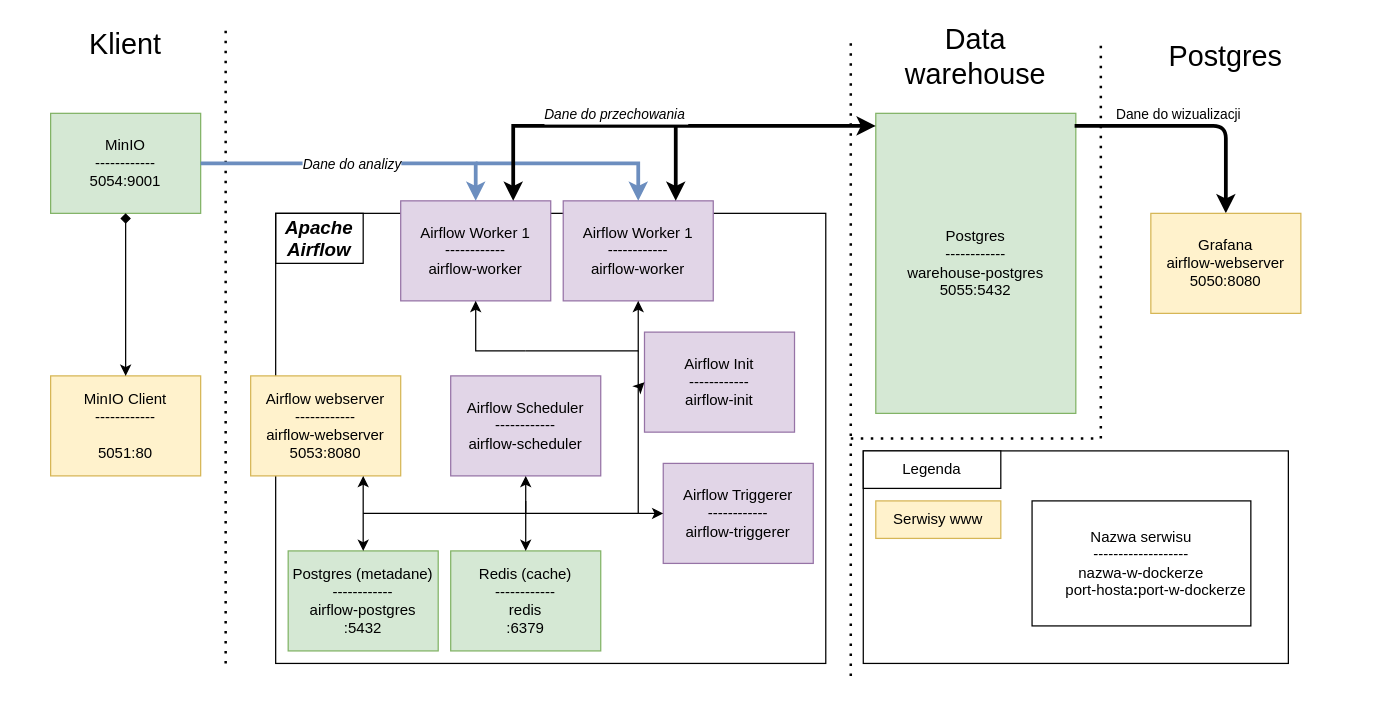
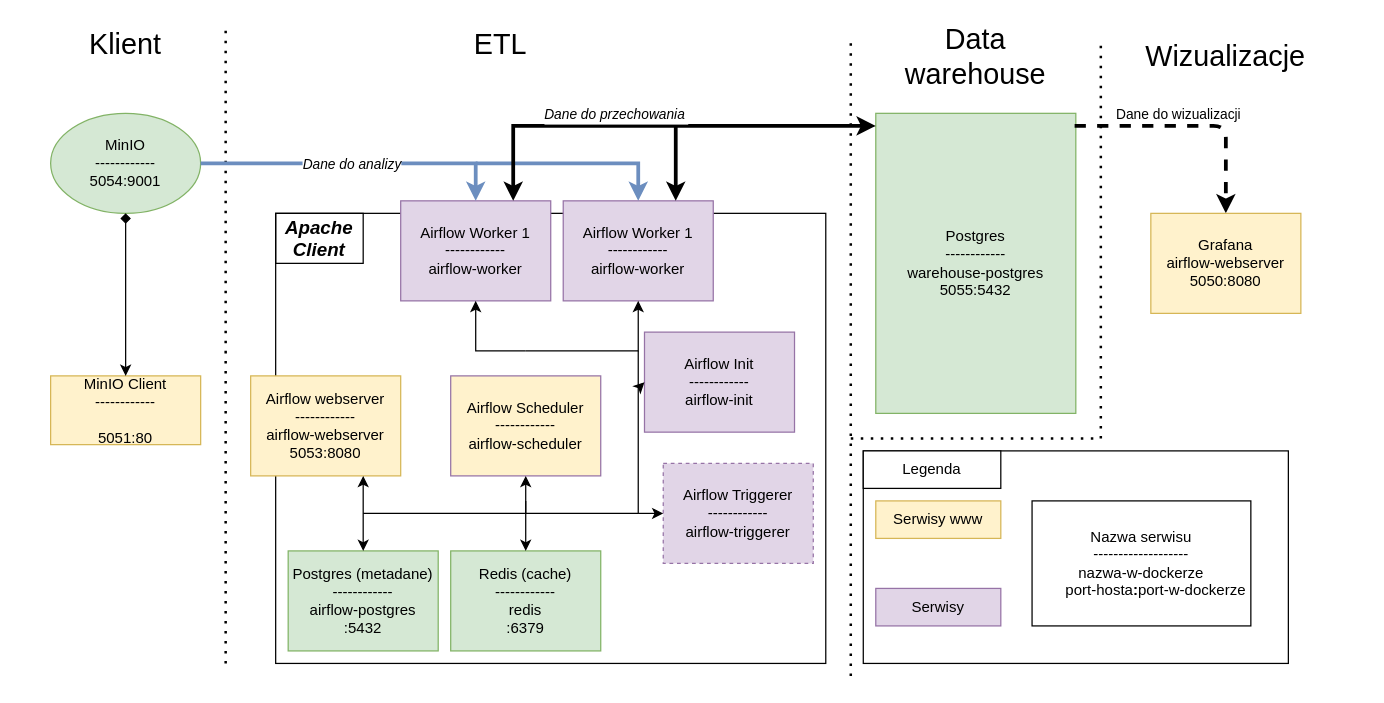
+ <mxCell id="8" value="ETL" style="text;html=1;strokeColor=none;fillColor=none;align=center;verticalAlign=middle;whiteSpace=wrap;rounded=0;fontSize=23;" parent="1" vertex="1"><mxGeometry x="295" y="20" width="210" height="30" as="geometry" /></mxCell>
- <mxCell id="32" value="Postgres" style="text;html=1;strokeColor=none;fillColor=none;align=center;verticalAlign=middle;whiteSpace=wrap;rounded=0;fontSize=23;" parent="1" vertex="1"><mxGeometry x="875" y="30" width="210" height="30" as="geometry" /></mxCell>
+ <mxCell id="32" value="Wizualizacje" style="text;html=1;strokeColor=none;fillColor=none;align=center;verticalAlign=middle;whiteSpace=wrap;rounded=0;fontSize=23;" parent="1" vertex="1"><mxGeometry x="875" y="30" width="210" height="30" as="geometry" /></mxCell>
- <mxCell id="38" value="" style="endArrow=classic;startArrow=none;html=1;rounded=1;fontSize=11;fontColor=default;strokeWidth=3;exitX=0.994;exitY=0.042;exitDx=0;exitDy=0;exitPerimeter=0;startFill=0;entryX=0.5;entryY=0;entryDx=0;entryDy=0;" parent="1" source="26" target="40" edge="1"><mxGeometry width="50" height="50" relative="1" as="geometry"><mxPoint x="970" y="140" as="sourcePoint" /><mxPoint x="960" y="100" as="targetPoint" /><Array as="points"><mxPoint x="980" y="100" /></Array></mxGeometry></mxCell>
+ <mxCell id="38" value="" style="endArrow=classic;startArrow=none;html=1;rounded=1;fontSize=11;fontColor=default;strokeWidth=3;exitX=0.994;exitY=0.042;exitDx=0;exitDy=0;exitPerimeter=0;startFill=0;entryX=0.5;entryY=0;entryDx=0;entryDy=0;dashed=1;" parent="1" source="26" target="40" edge="1"><mxGeometry width="50" height="50" relative="1" as="geometry"><mxPoint x="970" y="140" as="sourcePoint" /><mxPoint x="960" y="100" as="targetPoint" /><Array as="points"><mxPoint x="980" y="100" /></Array></mxGeometry></mxCell>
- <mxCell id="3" value="MinIO&lt;br&gt;------------&lt;br&gt;5054:9001" style="rounded=0;whiteSpace=wrap;html=1;fillColor=#d5e8d4;strokeColor=#82b366;" parent="1" vertex="1"><mxGeometry x="40" y="90" width="120" height="80" as="geometry" /></mxCell>
+ <mxCell id="3" value="MinIO&lt;br&gt;------------&lt;br&gt;5054:9001" style="ellipse;whiteSpace=wrap;html=1;fillColor=#d5e8d4;strokeColor=#82b366;" parent="1" vertex="1"><mxGeometry x="40" y="90" width="120" height="80" as="geometry" /></mxCell>
- <mxCell id="9" value="Apache Airflow" style="text;html=1;align=center;verticalAlign=middle;whiteSpace=wrap;rounded=0;fontSize=15;fontStyle=3;strokeColor=default;" parent="1" vertex="1"><mxGeometry x="220" y="170" width="70" height="40" as="geometry" /></mxCell>
+ <mxCell id="9" value="Apache Client" style="text;html=1;align=center;verticalAlign=middle;whiteSpace=wrap;rounded=0;fontSize=15;fontStyle=3;strokeColor=default;" parent="1" vertex="1"><mxGeometry x="220" y="170" width="70" height="40" as="geometry" /></mxCell>
- <mxCell id="5" value="MinIO Client&lt;br&gt;------------&lt;br&gt;&lt;br&gt;5051:80" style="rounded=0;whiteSpace=wrap;html=1;fillColor=#fff2cc;strokeColor=#d6b656;" parent="1" vertex="1"><mxGeometry x="40" y="300" width="120" height="80" as="geometry" /></mxCell>
+ <mxCell id="5" value="MinIO Client&lt;br&gt;------------&lt;br&gt;&lt;br&gt;5051:80" style="rounded=0;whiteSpace=wrap;html=1;fillColor=#fff2cc;strokeColor=#d6b656;" parent="1" vertex="1"><mxGeometry x="40" y="300" width="120" height="55" as="geometry" /></mxCell>
- <mxCell id="13" value="Airflow Scheduler&lt;br&gt;------------&lt;br&gt;airflow-scheduler" style="rounded=0;whiteSpace=wrap;html=1;fillColor=#e1d5e7;strokeColor=#9673a6;" parent="1" vertex="1"><mxGeometry x="360" y="300" width="120" height="80" as="geometry" /></mxCell>
+ <mxCell id="13" value="Airflow Scheduler&lt;br&gt;------------&lt;br&gt;airflow-scheduler" style="rounded=0;whiteSpace=wrap;html=1;fillColor=#fff2cc;strokeColor=#9673a6;" parent="1" vertex="1"><mxGeometry x="360" y="300" width="120" height="80" as="geometry" /></mxCell>
- <mxCell id="34" value="Airflow Triggerer&lt;br&gt;------------&lt;br&gt;airflow-triggerer" style="rounded=0;whiteSpace=wrap;html=1;fillColor=#e1d5e7;strokeColor=#9673a6;" parent="1" vertex="1"><mxGeometry x="530" y="370" width="120" height="80" as="geometry" /></mxCell>
+ <mxCell id="34" value="Airflow Triggerer&lt;br&gt;------------&lt;br&gt;airflow-triggerer" style="rounded=0;whiteSpace=wrap;html=1;fillColor=#e1d5e7;strokeColor=#9673a6;dashed=1;" parent="1" vertex="1"><mxGeometry x="530" y="370" width="120" height="80" as="geometry" /></mxCell>
+ <mxCell id="45" value="Serwisy" style="rounded=0;whiteSpace=wrap;html=1;fillColor=#e1d5e7;strokeColor=#9673a6;" vertex="1" parent="1"><mxGeometry x="700" y="470" width="100" height="30" as="geometry" /></mxCell>
